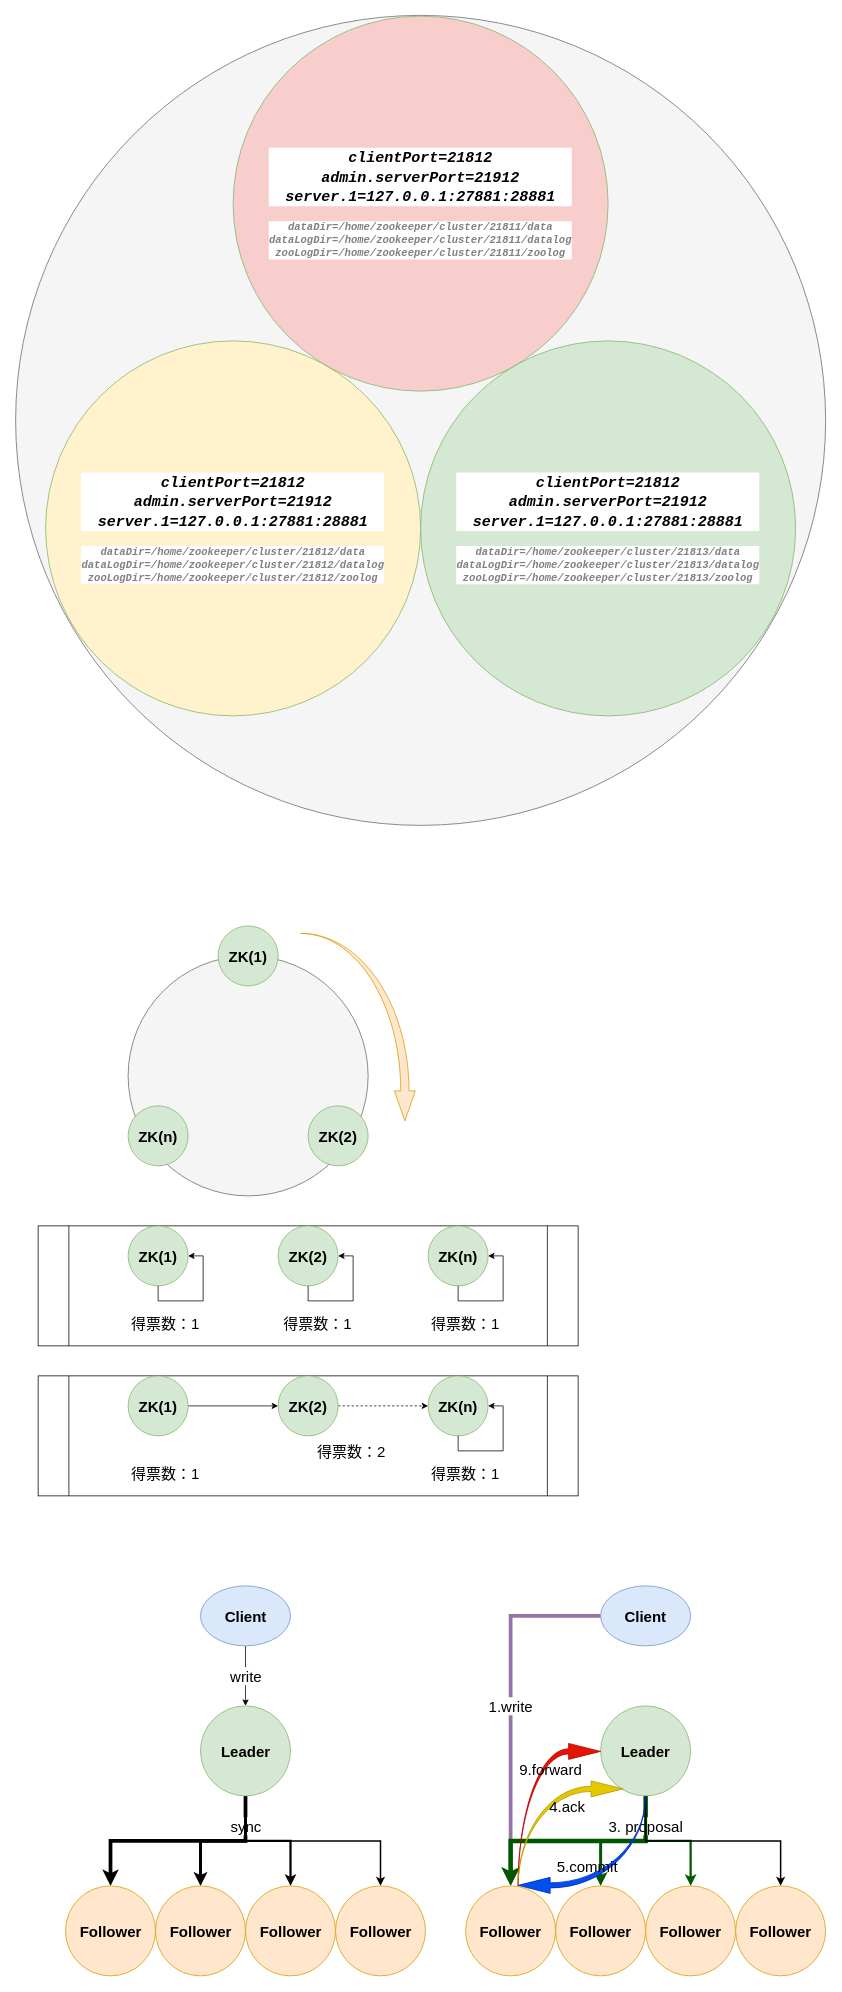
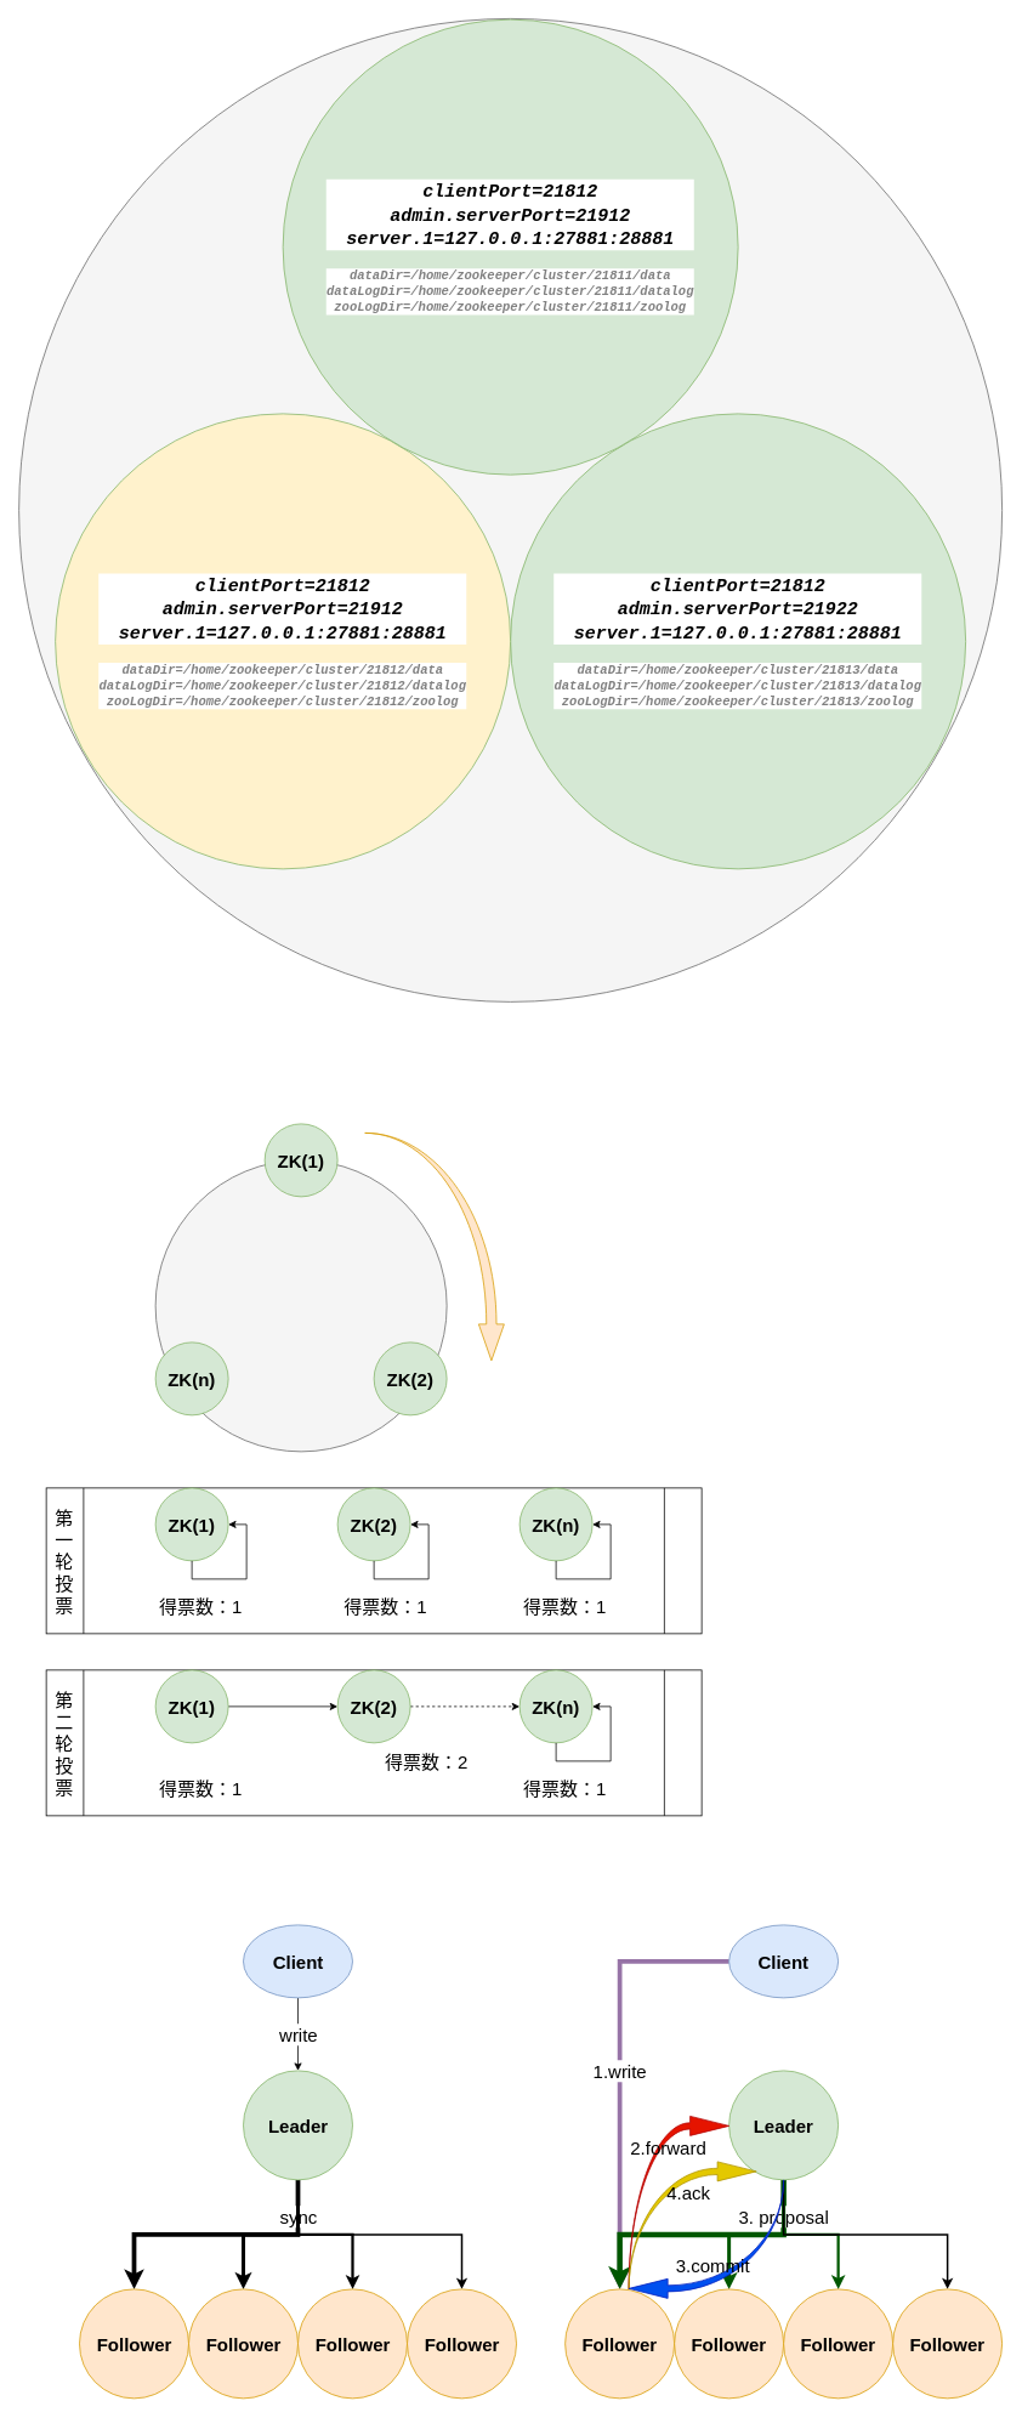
- <mxCell id="6" value="&lt;pre style=&quot;background-color: rgb(255 , 255 , 255)&quot;&gt;&lt;font face=&quot;courier new&quot;&gt;&lt;i&gt;clientPort=21812&lt;br&gt;admin.serverPort=21912&lt;br&gt;server.1=127.0.0.1:27881:28881&lt;/i&gt;&lt;/font&gt;&lt;font face=&quot;courier new&quot;&gt;&lt;br&gt;&lt;/font&gt;&lt;/pre&gt;&lt;pre style=&quot;background-color: rgb(255 , 255 , 255)&quot;&gt;&lt;pre style=&quot;font-family: &amp;#34;courier new&amp;#34; ; font-size: 10.5pt&quot;&gt;&lt;span style=&quot;color: #808080 ; font-style: italic&quot;&gt;dataDir=/home/zookeeper/cluster/21811/data&lt;br&gt;&lt;/span&gt;&lt;span style=&quot;color: #808080 ; font-style: italic&quot;&gt;dataLogDir=/home/zookeeper/cluster/21811/datalog&lt;br&gt;&lt;/span&gt;&lt;span style=&quot;color: #808080 ; font-style: italic&quot;&gt;zooLogDir=/home/zookeeper/cluster/21811/zoolog&lt;/span&gt;&lt;/pre&gt;&lt;/pre&gt;" style="ellipse;whiteSpace=wrap;html=1;aspect=fixed;fontSize=20;fontStyle=1;fillColor=#f8cecc;strokeColor=#82b366;" parent="1" vertex="1"><mxGeometry x="310" y="21" width="500" height="500" as="geometry" /></mxCell>
+ <mxCell id="6" value="&lt;pre style=&quot;background-color: rgb(255 , 255 , 255)&quot;&gt;&lt;font face=&quot;courier new&quot;&gt;&lt;i&gt;clientPort=21812&lt;br&gt;admin.serverPort=21912&lt;br&gt;server.1=127.0.0.1:27881:28881&lt;/i&gt;&lt;/font&gt;&lt;font face=&quot;courier new&quot;&gt;&lt;br&gt;&lt;/font&gt;&lt;/pre&gt;&lt;pre style=&quot;background-color: rgb(255 , 255 , 255)&quot;&gt;&lt;pre style=&quot;font-family: &amp;#34;courier new&amp;#34; ; font-size: 10.5pt&quot;&gt;&lt;span style=&quot;color: #808080 ; font-style: italic&quot;&gt;dataDir=/home/zookeeper/cluster/21811/data&lt;br&gt;&lt;/span&gt;&lt;span style=&quot;color: #808080 ; font-style: italic&quot;&gt;dataLogDir=/home/zookeeper/cluster/21811/datalog&lt;br&gt;&lt;/span&gt;&lt;span style=&quot;color: #808080 ; font-style: italic&quot;&gt;zooLogDir=/home/zookeeper/cluster/21811/zoolog&lt;/span&gt;&lt;/pre&gt;&lt;/pre&gt;" style="ellipse;whiteSpace=wrap;html=1;aspect=fixed;fontSize=20;fontStyle=1;fillColor=#d5e8d4;strokeColor=#82b366;" parent="1" vertex="1"><mxGeometry x="310" y="21" width="500" height="500" as="geometry" /></mxCell>
- <mxCell id="4" value="&lt;pre style=&quot;background-color: rgb(255 , 255 , 255)&quot;&gt;&lt;font face=&quot;courier new&quot;&gt;&lt;i&gt;clientPort=21812&lt;br&gt;admin.serverPort=21912&lt;br&gt;server.1=127.0.0.1:27881:28881&lt;/i&gt;&lt;/font&gt;&lt;font face=&quot;courier new&quot;&gt;&lt;br&gt;&lt;/font&gt;&lt;/pre&gt;&lt;pre style=&quot;background-color: rgb(255 , 255 , 255)&quot;&gt;&lt;pre style=&quot;font-family: &amp;#34;courier new&amp;#34; ; font-size: 10.5pt&quot;&gt;&lt;span style=&quot;color: #808080 ; font-style: italic&quot;&gt;dataDir=/home/zookeeper/cluster/21813/data&lt;br&gt;&lt;/span&gt;&lt;span style=&quot;color: #808080 ; font-style: italic&quot;&gt;dataLogDir=/home/zookeeper/cluster/21813/datalog&lt;br&gt;&lt;/span&gt;&lt;span style=&quot;color: #808080 ; font-style: italic&quot;&gt;zooLogDir=/home/zookeeper/cluster/21813/zoolog&lt;/span&gt;&lt;/pre&gt;&lt;/pre&gt;" style="ellipse;whiteSpace=wrap;html=1;aspect=fixed;fontSize=20;fontStyle=1;fillColor=#d5e8d4;strokeColor=#82b366;" parent="1" vertex="1"><mxGeometry x="560" y="454" width="500" height="500" as="geometry" /></mxCell>
+ <mxCell id="4" value="&lt;pre style=&quot;background-color: rgb(255 , 255 , 255)&quot;&gt;&lt;font face=&quot;courier new&quot;&gt;&lt;i&gt;clientPort=21812&lt;br&gt;admin.serverPort=21922&lt;br&gt;server.1=127.0.0.1:27881:28881&lt;/i&gt;&lt;/font&gt;&lt;font face=&quot;courier new&quot;&gt;&lt;br&gt;&lt;/font&gt;&lt;/pre&gt;&lt;pre style=&quot;background-color: rgb(255 , 255 , 255)&quot;&gt;&lt;pre style=&quot;font-family: &amp;#34;courier new&amp;#34; ; font-size: 10.5pt&quot;&gt;&lt;span style=&quot;color: #808080 ; font-style: italic&quot;&gt;dataDir=/home/zookeeper/cluster/21813/data&lt;br&gt;&lt;/span&gt;&lt;span style=&quot;color: #808080 ; font-style: italic&quot;&gt;dataLogDir=/home/zookeeper/cluster/21813/datalog&lt;br&gt;&lt;/span&gt;&lt;span style=&quot;color: #808080 ; font-style: italic&quot;&gt;zooLogDir=/home/zookeeper/cluster/21813/zoolog&lt;/span&gt;&lt;/pre&gt;&lt;/pre&gt;" style="ellipse;whiteSpace=wrap;html=1;aspect=fixed;fontSize=20;fontStyle=1;fillColor=#d5e8d4;strokeColor=#82b366;" parent="1" vertex="1"><mxGeometry x="560" y="454" width="500" height="500" as="geometry" /></mxCell>
+ <mxCell id="12" value="第&lt;br&gt;一&lt;br&gt;轮&lt;br&gt;投&lt;br&gt;票" style="text;html=1;strokeColor=none;fillColor=none;align=center;verticalAlign=middle;whiteSpace=wrap;rounded=0;fontSize=20;" vertex="1" parent="1"><mxGeometry x="50" y="1634" width="40" height="160" as="geometry" /></mxCell>
+ <mxCell id="23" value="第&lt;br&gt;二&lt;br&gt;轮&lt;br&gt;投&lt;br&gt;票" style="text;html=1;strokeColor=none;fillColor=none;align=center;verticalAlign=middle;whiteSpace=wrap;rounded=0;fontSize=20;" vertex="1" parent="1"><mxGeometry x="50" y="1834" width="40" height="160" as="geometry" /></mxCell>
- <mxCell id="56" value="9.forward" style="text;html=1;resizable=0;points=[];autosize=1;align=left;verticalAlign=top;spacingTop=-4;fontSize=20;" vertex="1" parent="1"><mxGeometry x="690" y="2344" width="100" height="30" as="geometry" /></mxCell>
+ <mxCell id="56" value="2.forward" style="text;html=1;resizable=0;points=[];autosize=1;align=left;verticalAlign=top;spacingTop=-4;fontSize=20;" vertex="1" parent="1"><mxGeometry x="690" y="2344" width="100" height="30" as="geometry" /></mxCell>
- <mxCell id="60" value="5.commit" style="text;html=1;resizable=0;points=[];autosize=1;align=left;verticalAlign=top;spacingTop=-4;fontSize=20;" vertex="1" parent="1"><mxGeometry x="740" y="2474" width="100" height="30" as="geometry" /></mxCell>
+ <mxCell id="60" value="3.commit" style="text;html=1;resizable=0;points=[];autosize=1;align=left;verticalAlign=top;spacingTop=-4;fontSize=20;" vertex="1" parent="1"><mxGeometry x="740" y="2474" width="100" height="30" as="geometry" /></mxCell>
